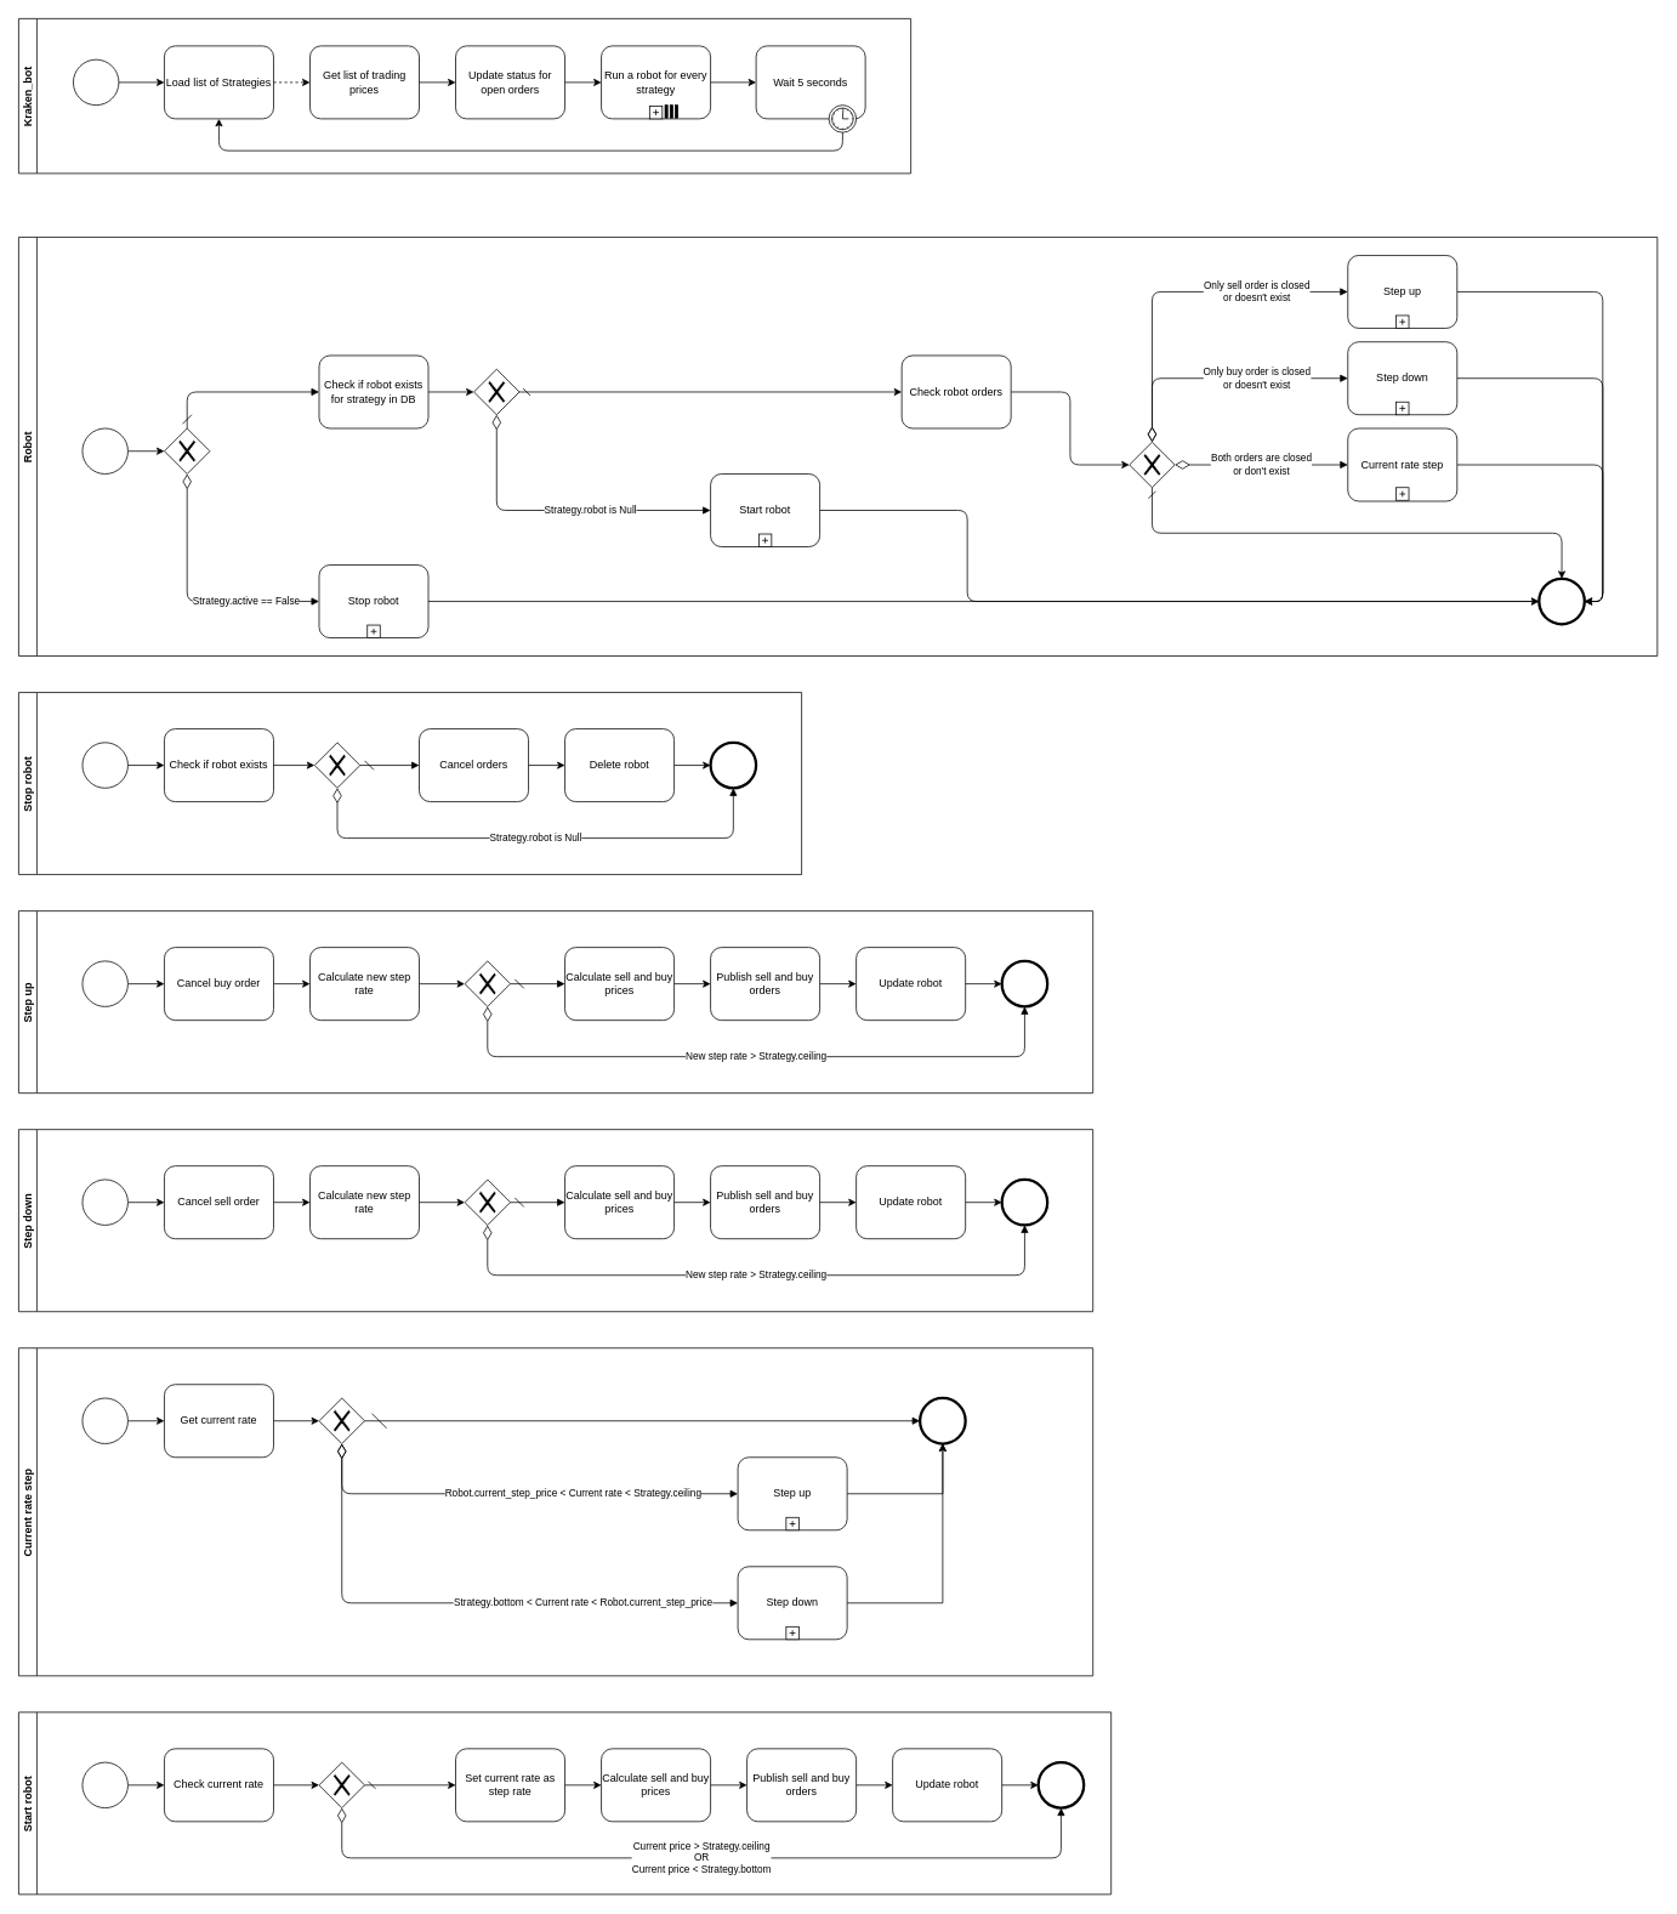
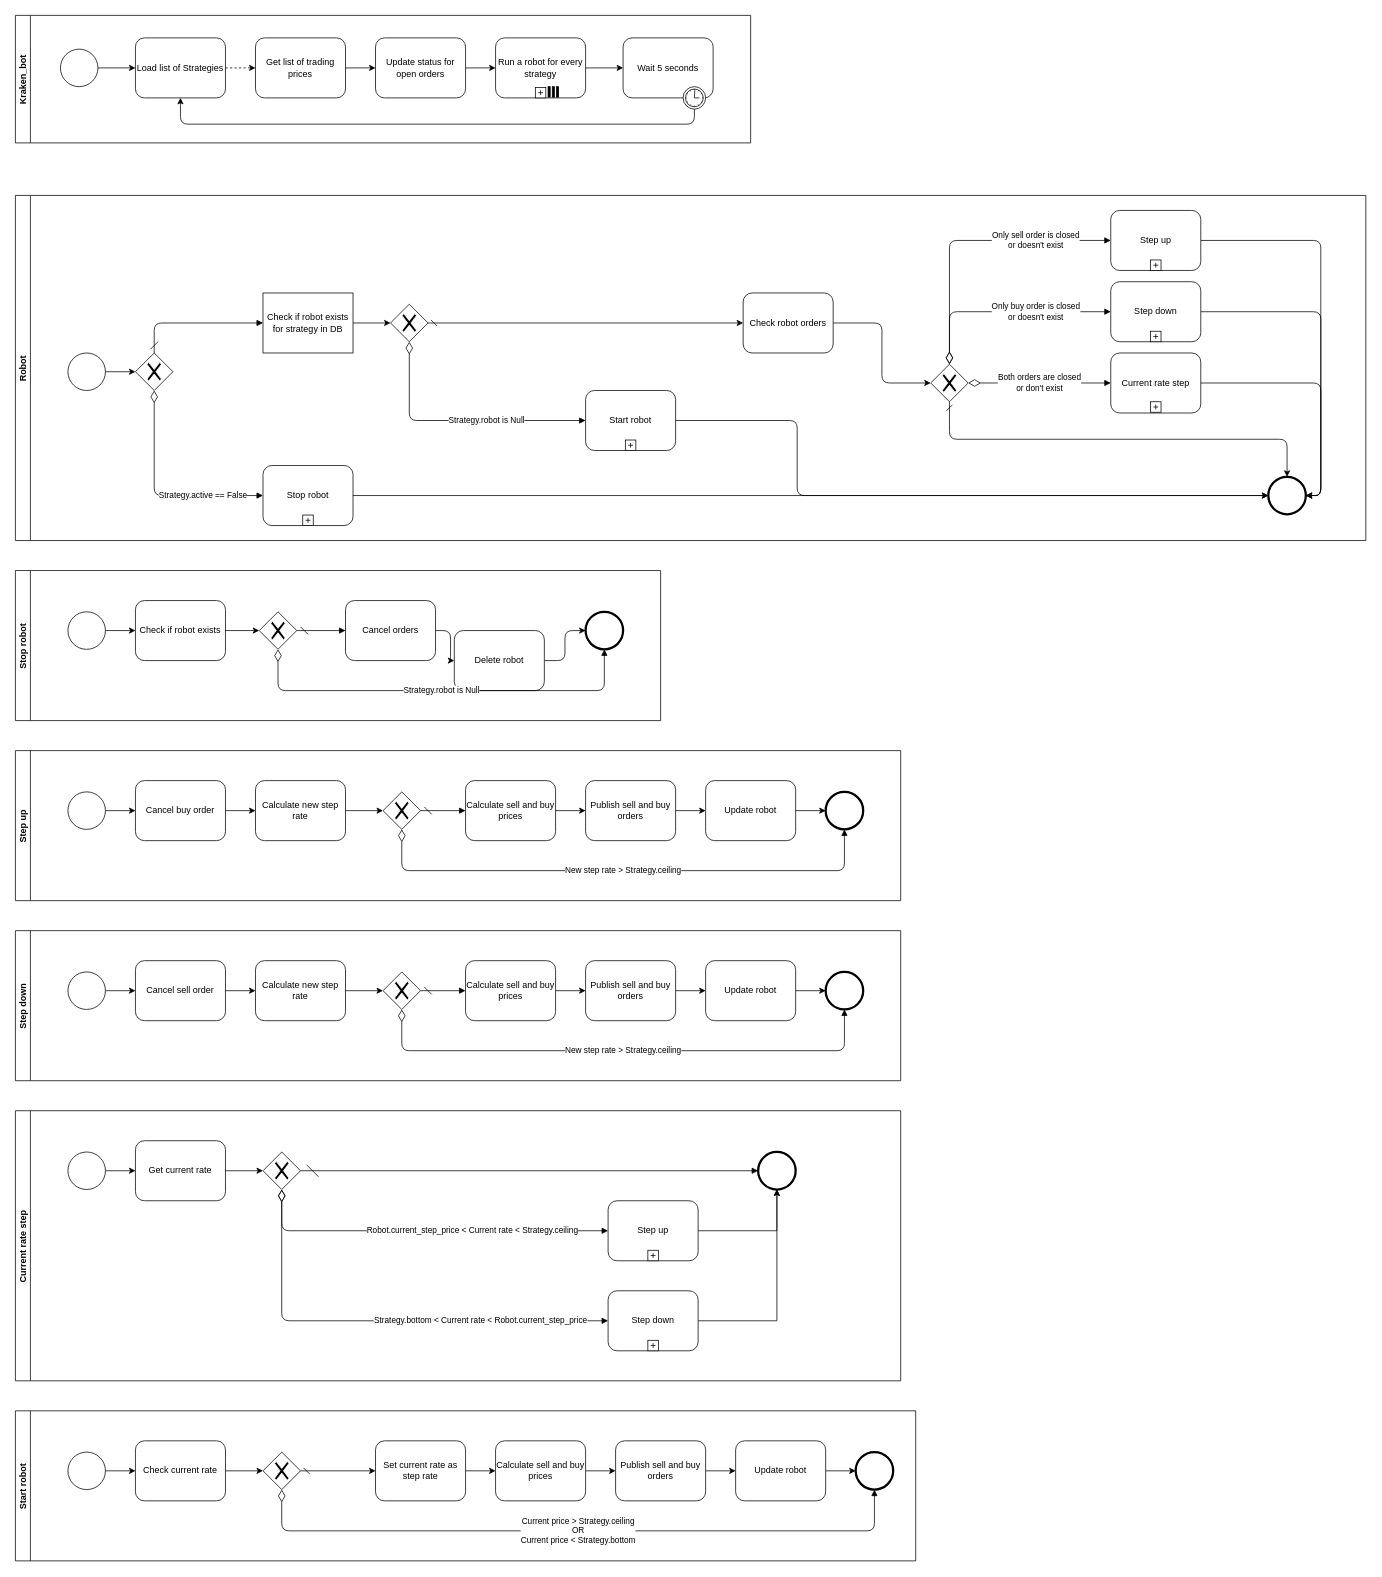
- <mxCell id="11" value="Check if robot exists for strategy in DB" style="html=1;whiteSpace=wrap;rounded=1;dropTarget=0;" parent="2" vertex="1"><mxGeometry x="330" y="130" width="120" height="80" as="geometry" /></mxCell>
+ <mxCell id="11" value="Check if robot exists for strategy in DB" style="html=1;whiteSpace=wrap;dropTarget=0;rounded=0;" parent="2" vertex="1"><mxGeometry x="330" y="130" width="120" height="80" as="geometry" /></mxCell>
- <mxCell id="58" value="Delete robot" style="shape=ext;rounded=1;html=1;whiteSpace=wrap;" parent="52" vertex="1"><mxGeometry x="600" y="40" width="120" height="80" as="geometry" /></mxCell>
+ <mxCell id="58" value="Delete robot" style="shape=ext;rounded=1;html=1;whiteSpace=wrap;" parent="52" vertex="1"><mxGeometry x="585" y="80" width="120" height="80" as="geometry" /></mxCell>
